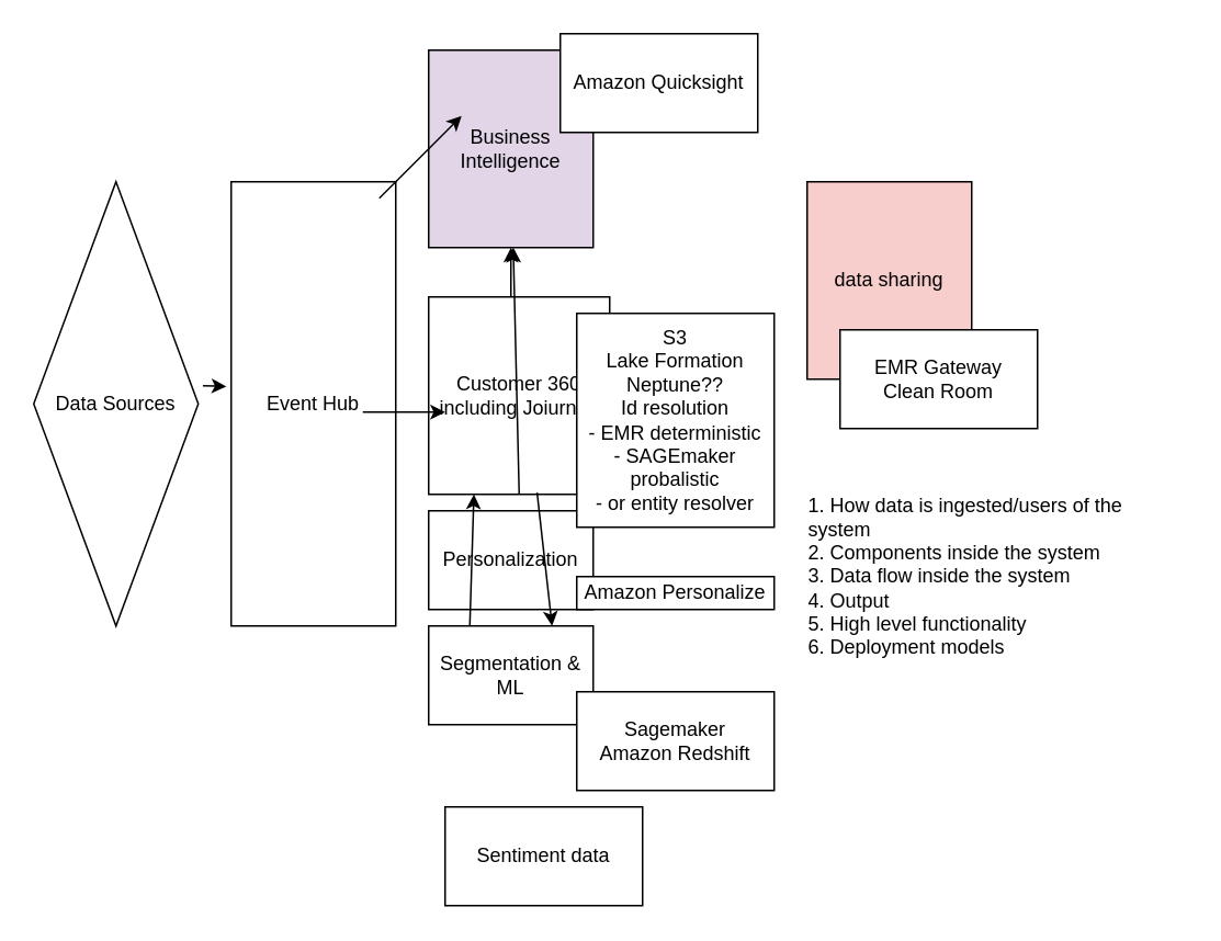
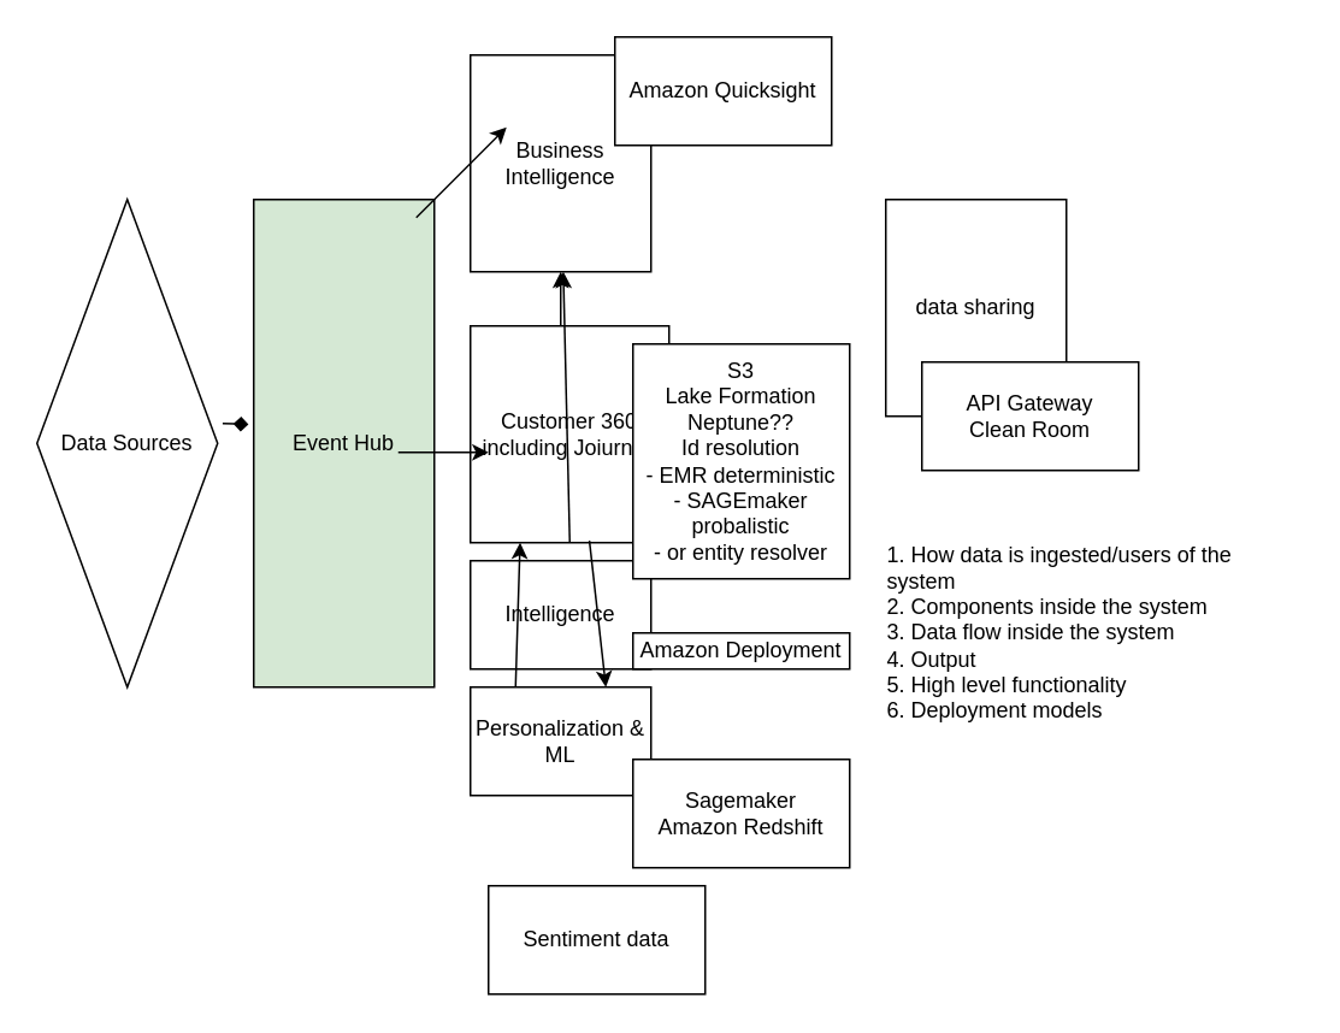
- <mxCell id="5" value="Business Intelligence" style="rounded=0;whiteSpace=wrap;html=1;fillColor=#e1d5e7;" parent="1" vertex="1"><mxGeometry x="260" y="30" width="100" height="120" as="geometry" /></mxCell>
+ <mxCell id="5" value="Business Intelligence" style="rounded=0;whiteSpace=wrap;html=1;" parent="1" vertex="1"><mxGeometry x="260" y="30" width="100" height="120" as="geometry" /></mxCell>
- <mxCell id="8" value="data sharing" style="rounded=0;whiteSpace=wrap;html=1;fillColor=#f8cecc;" parent="1" vertex="1"><mxGeometry x="490" y="110" width="100" height="120" as="geometry" /></mxCell>
+ <mxCell id="8" value="data sharing" style="rounded=0;whiteSpace=wrap;html=1;" parent="1" vertex="1"><mxGeometry x="490" y="110" width="100" height="120" as="geometry" /></mxCell>
- <mxCell id="12" value="EMR Gateway&lt;br&gt;Clean Room" style="rounded=0;whiteSpace=wrap;html=1;" parent="1" vertex="1"><mxGeometry x="510" y="200" width="120" height="60" as="geometry" /></mxCell>
+ <mxCell id="12" value="API Gateway&lt;br&gt;Clean Room" style="rounded=0;whiteSpace=wrap;html=1;" parent="1" vertex="1"><mxGeometry x="510" y="200" width="120" height="60" as="geometry" /></mxCell>
- <mxCell id="9" value="" style="endArrow=classic;html=1;rounded=0;exitX=1.028;exitY=0.459;exitDx=0;exitDy=0;exitPerimeter=0;entryX=-0.029;entryY=0.461;entryDx=0;entryDy=0;entryPerimeter=0;" parent="1" source="3" target="2" edge="1"><mxGeometry width="50" height="50" relative="1" as="geometry"><mxPoint x="200" y="450" as="sourcePoint" /><mxPoint x="250" y="400" as="targetPoint" /></mxGeometry></mxCell>
+ <mxCell id="9" value="" style="endArrow=diamond;html=1;rounded=0;exitX=1.028;exitY=0.459;exitDx=0;exitDy=0;exitPerimeter=0;entryX=-0.029;entryY=0.461;entryDx=0;entryDy=0;entryPerimeter=0;" parent="1" source="3" target="2" edge="1"><mxGeometry width="50" height="50" relative="1" as="geometry"><mxPoint x="200" y="450" as="sourcePoint" /><mxPoint x="250" y="400" as="targetPoint" /></mxGeometry></mxCell>
- <mxCell id="2" value="Event Hub" style="rounded=0;whiteSpace=wrap;html=1;" parent="1" vertex="1"><mxGeometry x="140" y="110" width="100" height="270" as="geometry" /></mxCell>
+ <mxCell id="2" value="Event Hub" style="rounded=0;whiteSpace=wrap;html=1;fillColor=#d5e8d4;" parent="1" vertex="1"><mxGeometry x="140" y="110" width="100" height="270" as="geometry" /></mxCell>
- <mxCell id="6" value="Personalization" style="rounded=0;whiteSpace=wrap;html=1;" parent="1" vertex="1"><mxGeometry x="260" y="310" width="100" height="60" as="geometry" /></mxCell>
+ <mxCell id="6" value="Intelligence" style="rounded=0;whiteSpace=wrap;html=1;" parent="1" vertex="1"><mxGeometry x="260" y="310" width="100" height="60" as="geometry" /></mxCell>
- <mxCell id="13" value="Amazon Personalize" style="rounded=0;whiteSpace=wrap;html=1;" parent="1" vertex="1"><mxGeometry x="350" y="350" width="120" height="20" as="geometry" /></mxCell>
+ <mxCell id="13" value="Amazon Deployment" style="rounded=0;whiteSpace=wrap;html=1;" parent="1" vertex="1"><mxGeometry x="350" y="350" width="120" height="20" as="geometry" /></mxCell>
- <mxCell id="7" value="Segmentation &amp;amp; ML" style="rounded=0;whiteSpace=wrap;html=1;" parent="1" vertex="1"><mxGeometry x="260" y="380" width="100" height="60" as="geometry" /></mxCell>
+ <mxCell id="7" value="Personalization &amp;amp; ML" style="rounded=0;whiteSpace=wrap;html=1;" parent="1" vertex="1"><mxGeometry x="260" y="380" width="100" height="60" as="geometry" /></mxCell>
